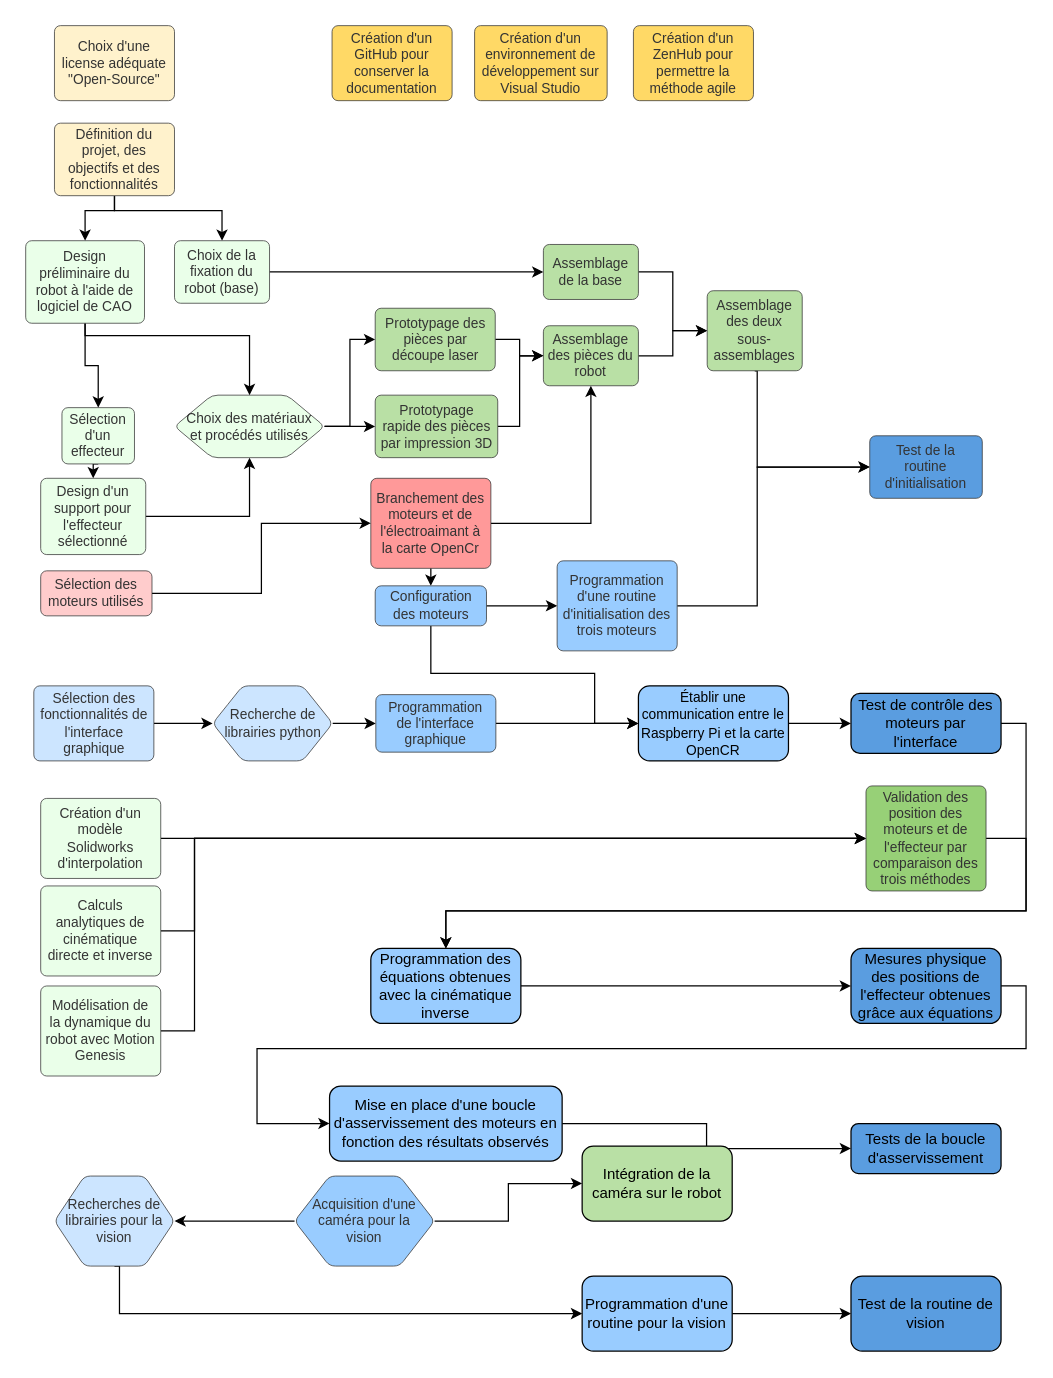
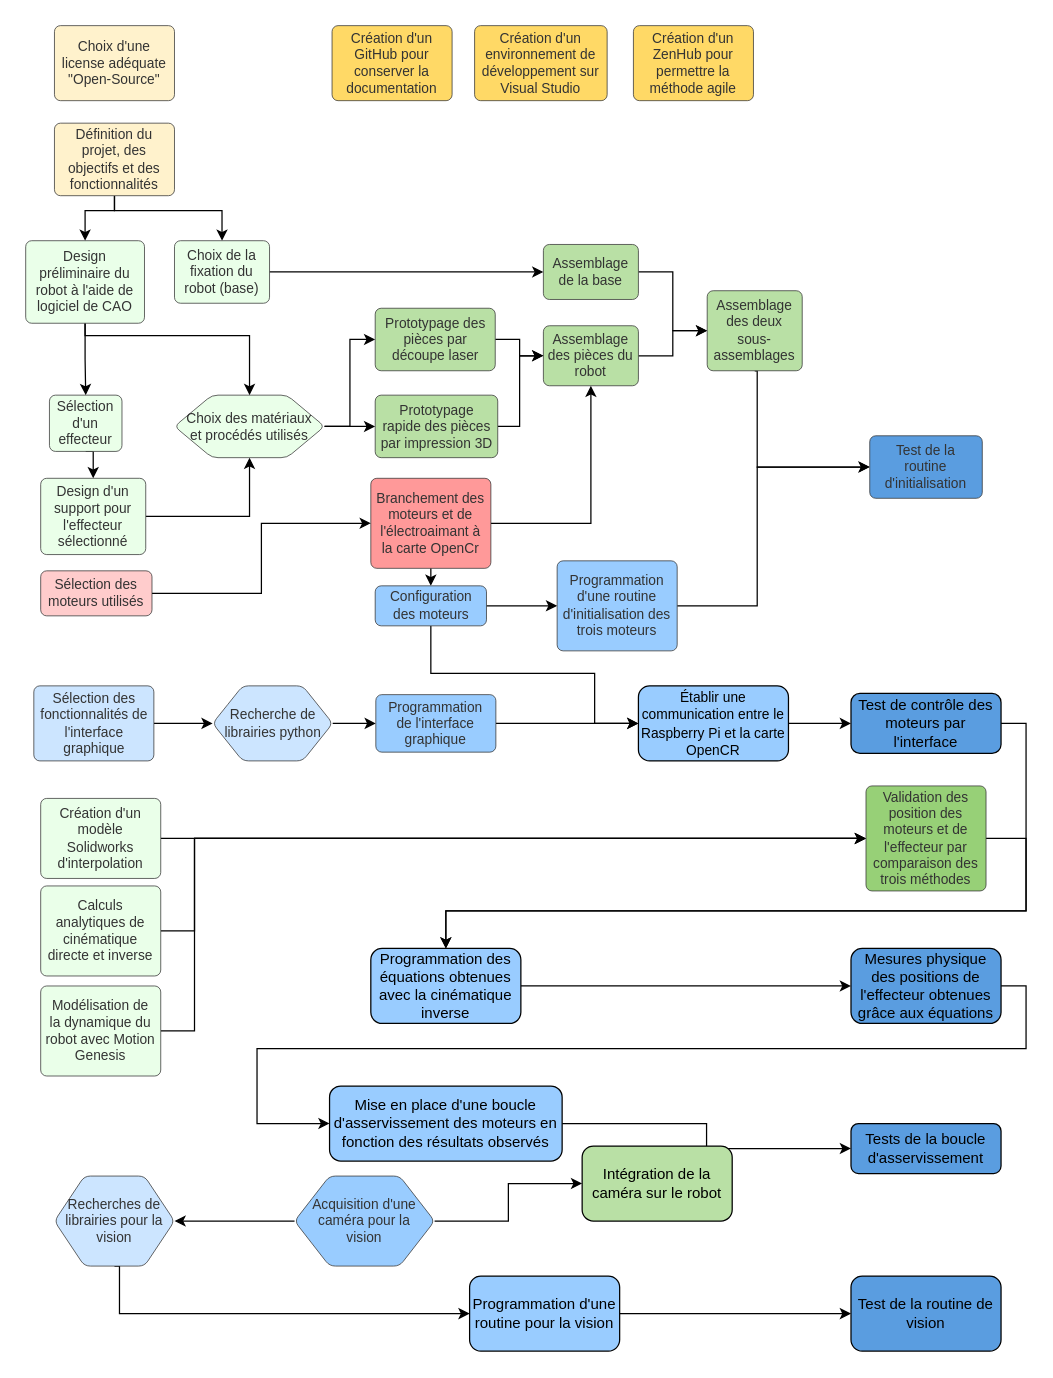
- <mxCell id="24" value="Sélection d'un effecteur" style="html=1;whiteSpace=wrap;;fontSize=11;fontColor=#333333;align=center;spacing=5;strokeColor=#333333;strokeOpacity=100;fillOpacity=100;rounded=1;absoluteArcSize=1;arcSize=9.6;fillColor=#EAFFE9;strokeWidth=0.6;" parent="1" vertex="1"><mxGeometry x="49" y="325.5" width="58" height="45" as="geometry" /></mxCell>
+ <mxCell id="24" value="Sélection d'un effecteur" style="html=1;whiteSpace=wrap;;fontSize=11;fontColor=#333333;align=center;spacing=5;strokeColor=#333333;strokeOpacity=100;fillOpacity=100;rounded=1;absoluteArcSize=1;arcSize=9.6;fillColor=#EAFFE9;strokeWidth=0.6;" parent="1" vertex="1"><mxGeometry x="39" y="315.5" width="58" height="45" as="geometry" /></mxCell>
- <mxCell id="71" value="Programmation d'une routine pour la vision" style="rounded=1;whiteSpace=wrap;html=1;fillColor=#99CCFF;" parent="1" vertex="1"><mxGeometry x="465" y="1020" width="120" height="60" as="geometry" /></mxCell>
+ <mxCell id="71" value="Programmation d'une routine pour la vision" style="rounded=1;whiteSpace=wrap;html=1;fillColor=#99CCFF;" parent="1" vertex="1"><mxGeometry x="375" y="1020" width="120" height="60" as="geometry" /></mxCell>
